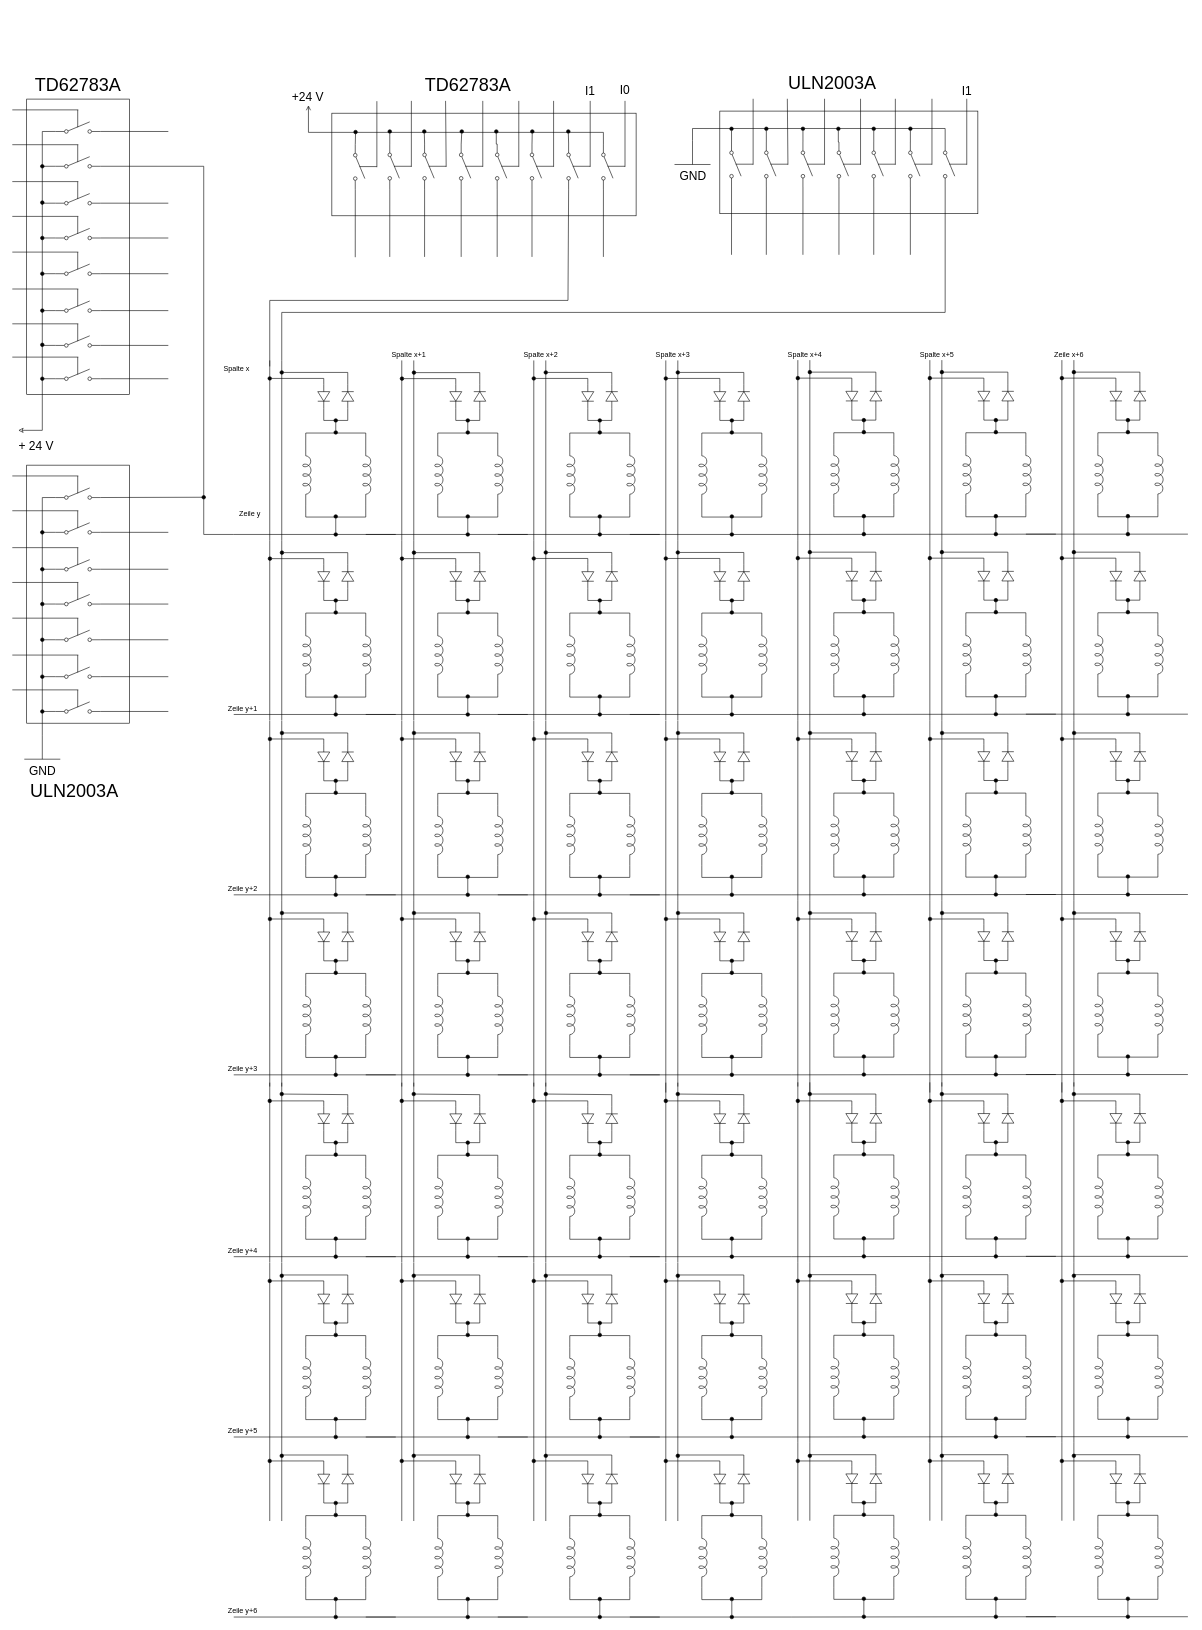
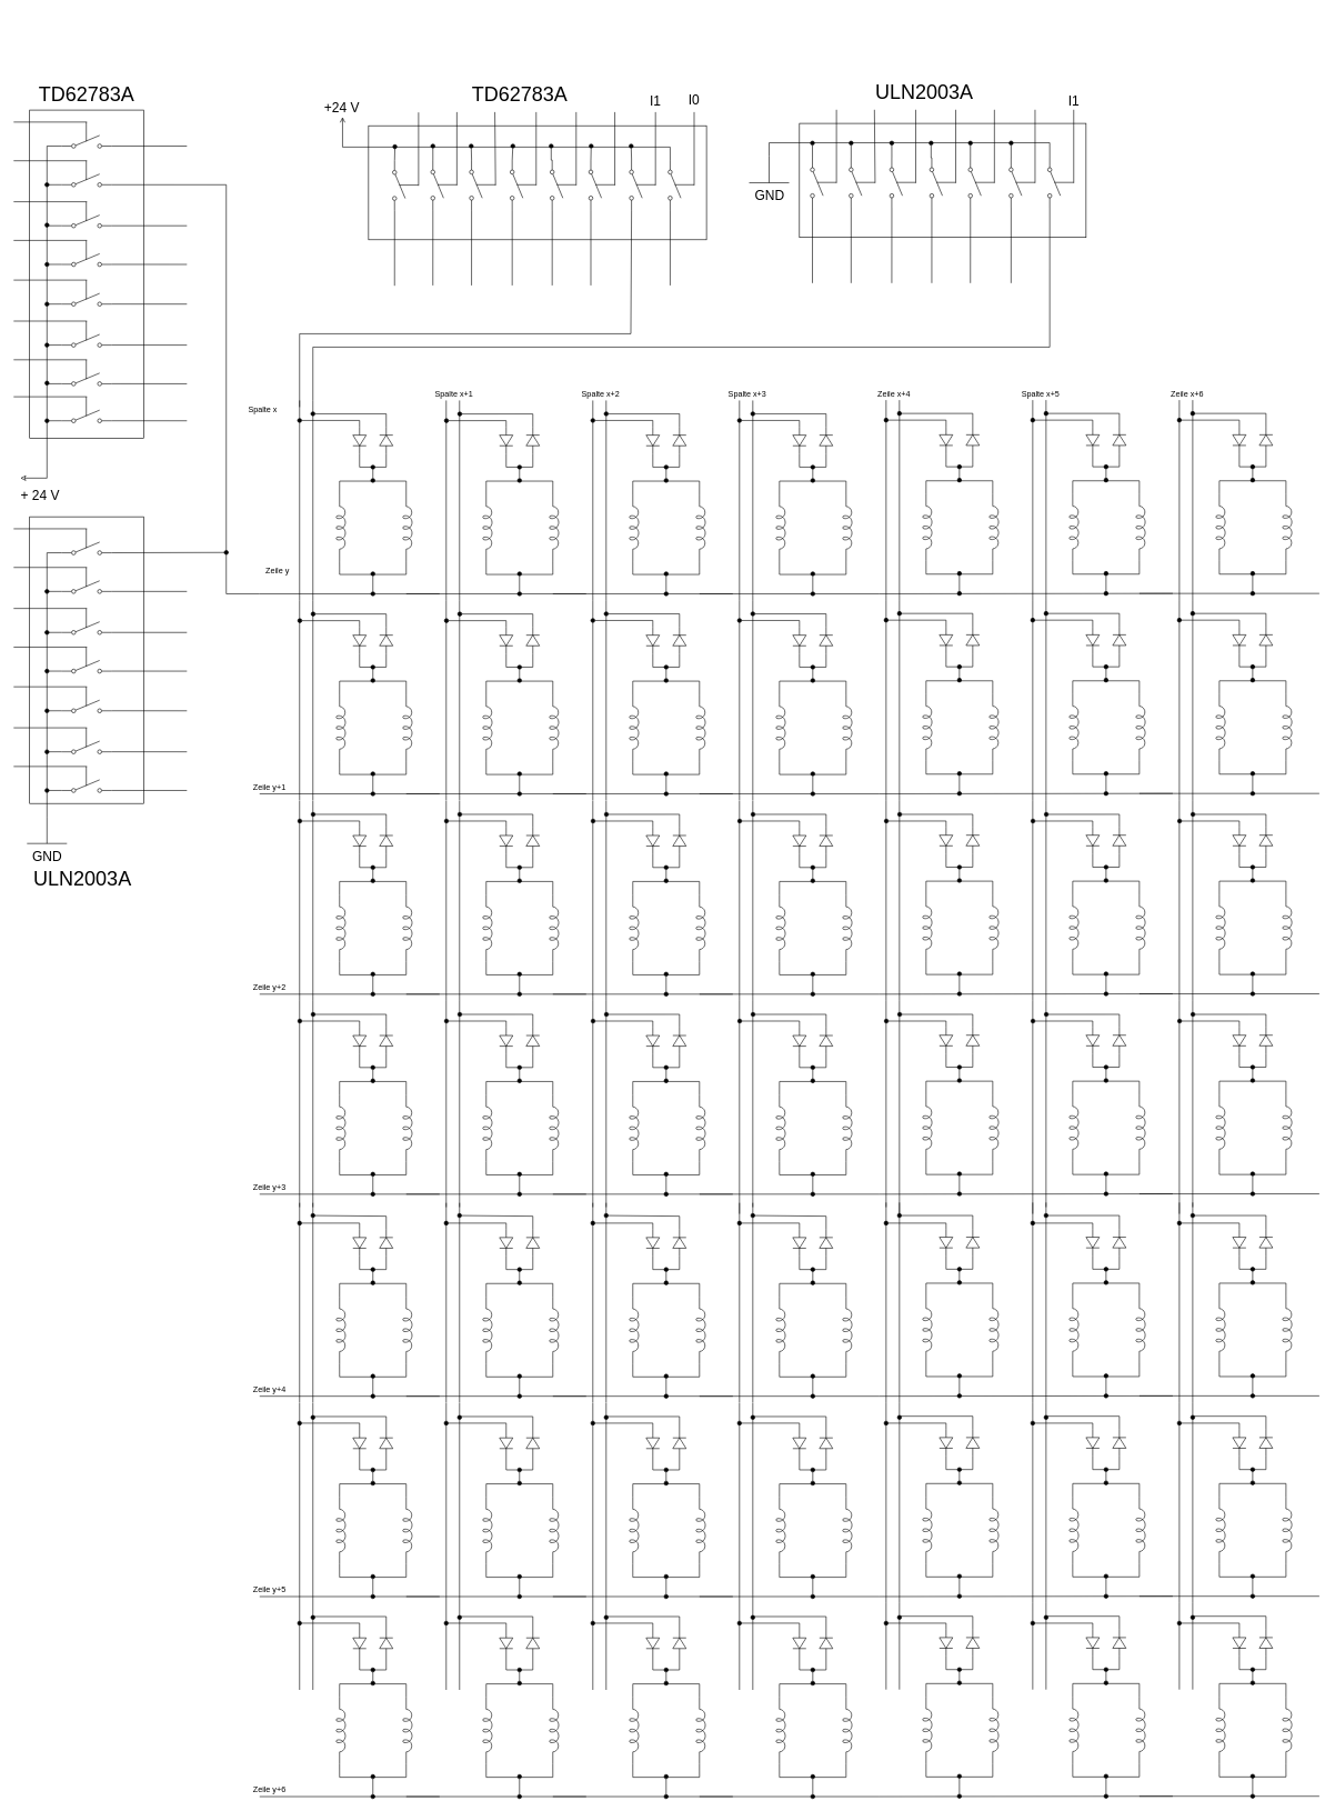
- <mxCell id="133" value="Spalte x+4" style="text;html=1;strokeColor=none;fillColor=none;align=center;verticalAlign=middle;whiteSpace=wrap;rounded=0;" parent="1" vertex="1"><mxGeometry x="1296" y="579.5" width="90" height="20" as="geometry" /></mxCell>
+ <mxCell id="133" value="Zeile x+4" style="text;html=1;strokeColor=none;fillColor=none;align=center;verticalAlign=middle;whiteSpace=wrap;rounded=0;" parent="1" vertex="1"><mxGeometry x="1296" y="579.5" width="90" height="20" as="geometry" /></mxCell>
